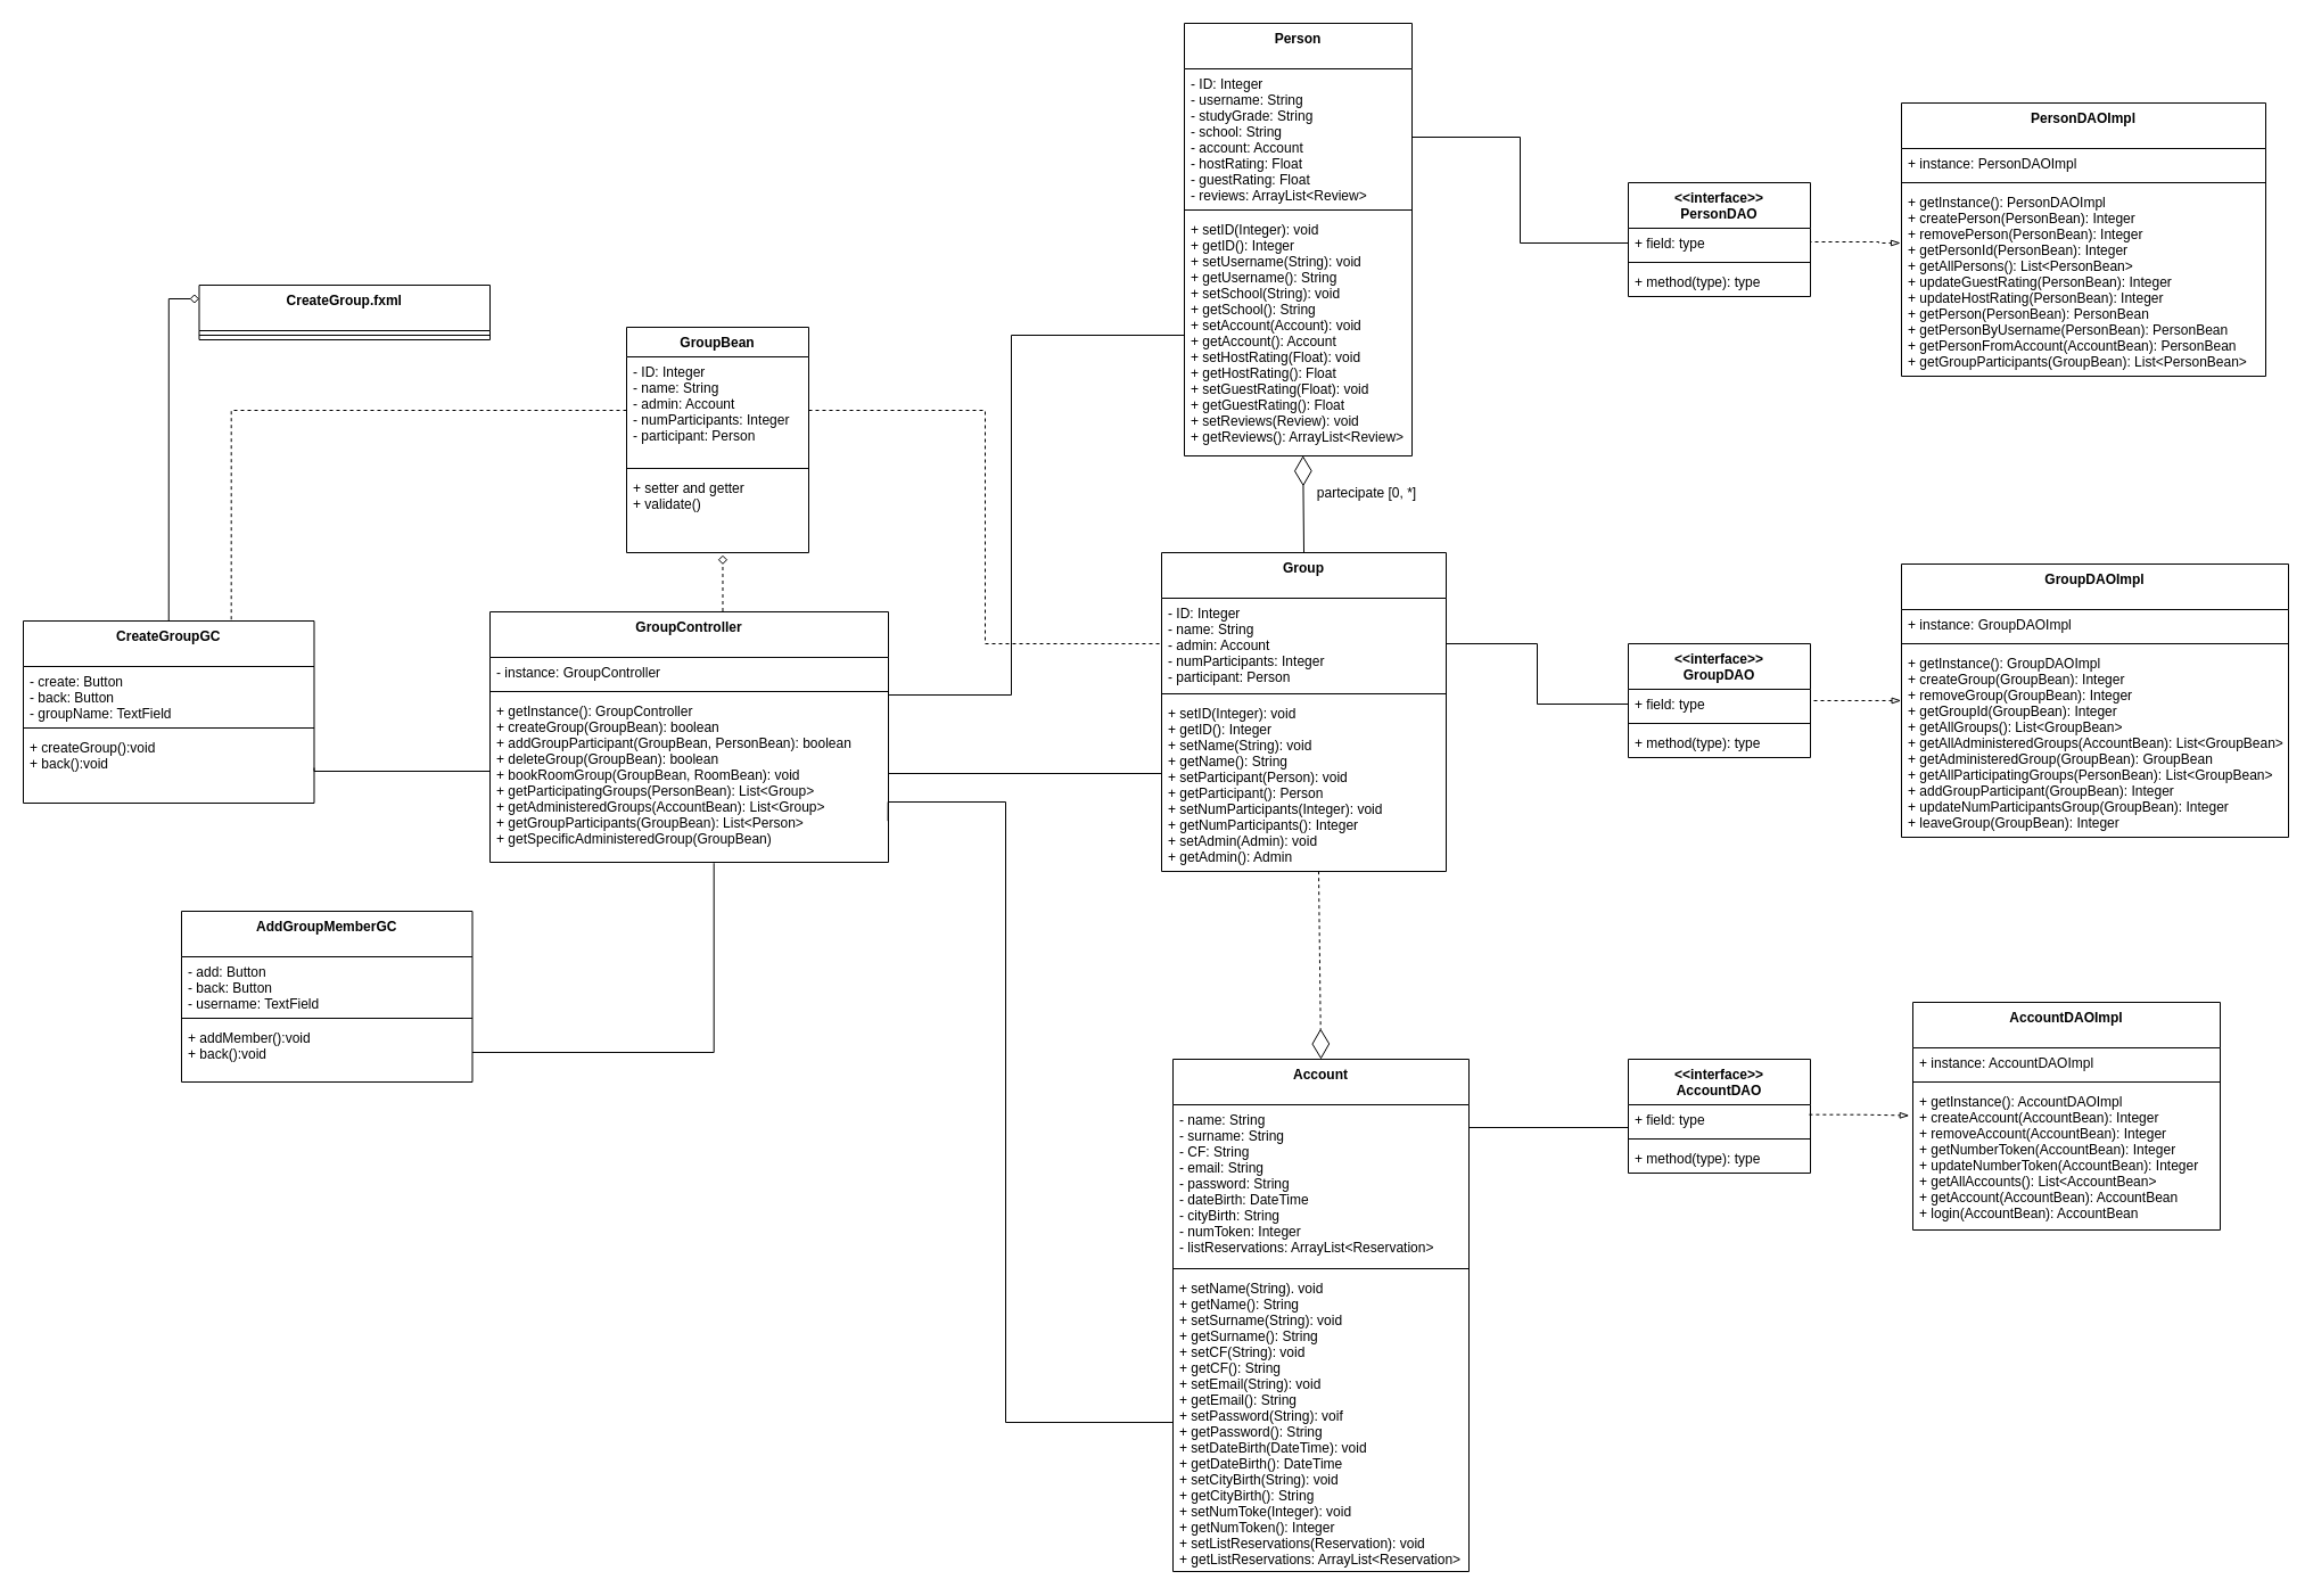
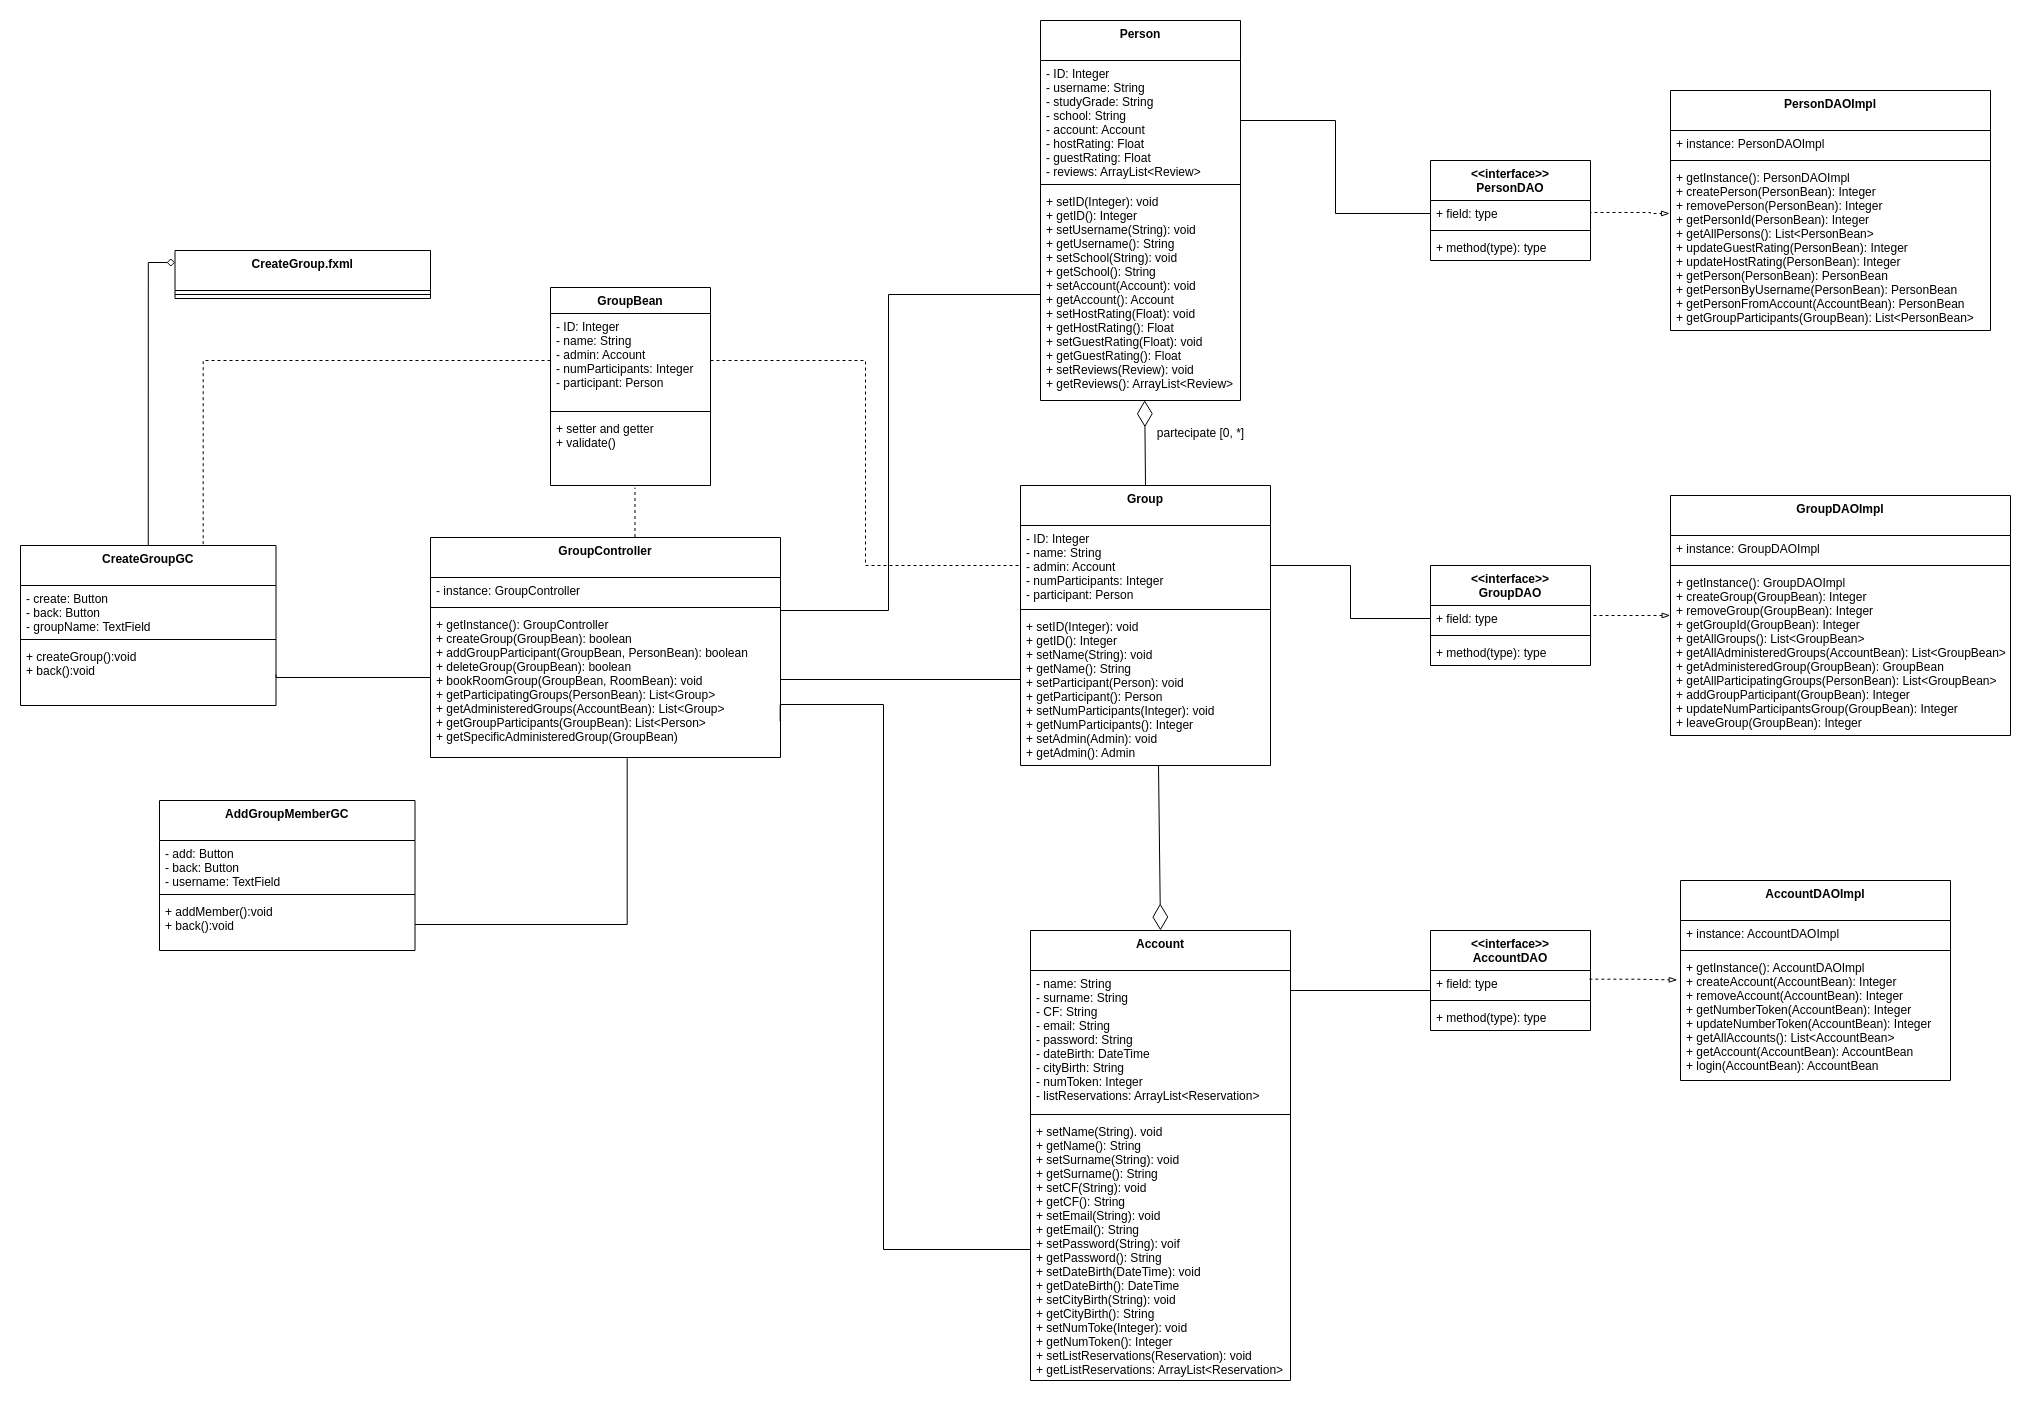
- <mxCell id="14" style="edgeStyle=orthogonalEdgeStyle;rounded=0;orthogonalLoop=1;jettySize=auto;html=1;exitX=0.5;exitY=0;exitDx=0;exitDy=0;endArrow=diamond;endFill=0;entryX=0.528;entryY=1.03;entryDx=0;entryDy=0;entryPerimeter=0;dashed=1;" parent="1" source="15" target="40" edge="1"><mxGeometry relative="1" as="geometry"><mxPoint x="600" y="480" as="targetPoint" /><Array as="points"><mxPoint x="634" y="537" /><mxPoint x="634" y="487" /></Array></mxGeometry></mxCell>
+ <mxCell id="14" style="edgeStyle=orthogonalEdgeStyle;rounded=0;orthogonalLoop=1;jettySize=auto;html=1;exitX=0.5;exitY=0;exitDx=0;exitDy=0;endArrow=none;endFill=0;entryX=0.528;entryY=1.03;entryDx=0;entryDy=0;entryPerimeter=0;dashed=1;" parent="1" source="15" target="40" edge="1"><mxGeometry relative="1" as="geometry"><mxPoint x="600" y="480" as="targetPoint" /><Array as="points"><mxPoint x="634" y="537" /><mxPoint x="634" y="487" /></Array></mxGeometry></mxCell>
- <mxCell id="53" value="" style="endArrow=diamondThin;endFill=0;endSize=24;html=1;exitX=0.552;exitY=0.998;exitDx=0;exitDy=0;exitPerimeter=0;entryX=0.5;entryY=0;entryDx=0;entryDy=0;dashed=1;" parent="1" source="9" target="2" edge="1"><mxGeometry width="160" relative="1" as="geometry"><mxPoint x="1060" y="880" as="sourcePoint" /><mxPoint x="1220" y="880" as="targetPoint" /></mxGeometry></mxCell>
+ <mxCell id="53" value="" style="endArrow=diamondThin;endFill=0;endSize=24;html=1;exitX=0.552;exitY=0.998;exitDx=0;exitDy=0;exitPerimeter=0;entryX=0.5;entryY=0;entryDx=0;entryDy=0;" parent="1" source="9" target="2" edge="1"><mxGeometry width="160" relative="1" as="geometry"><mxPoint x="1060" y="880" as="sourcePoint" /><mxPoint x="1220" y="880" as="targetPoint" /></mxGeometry></mxCell>
